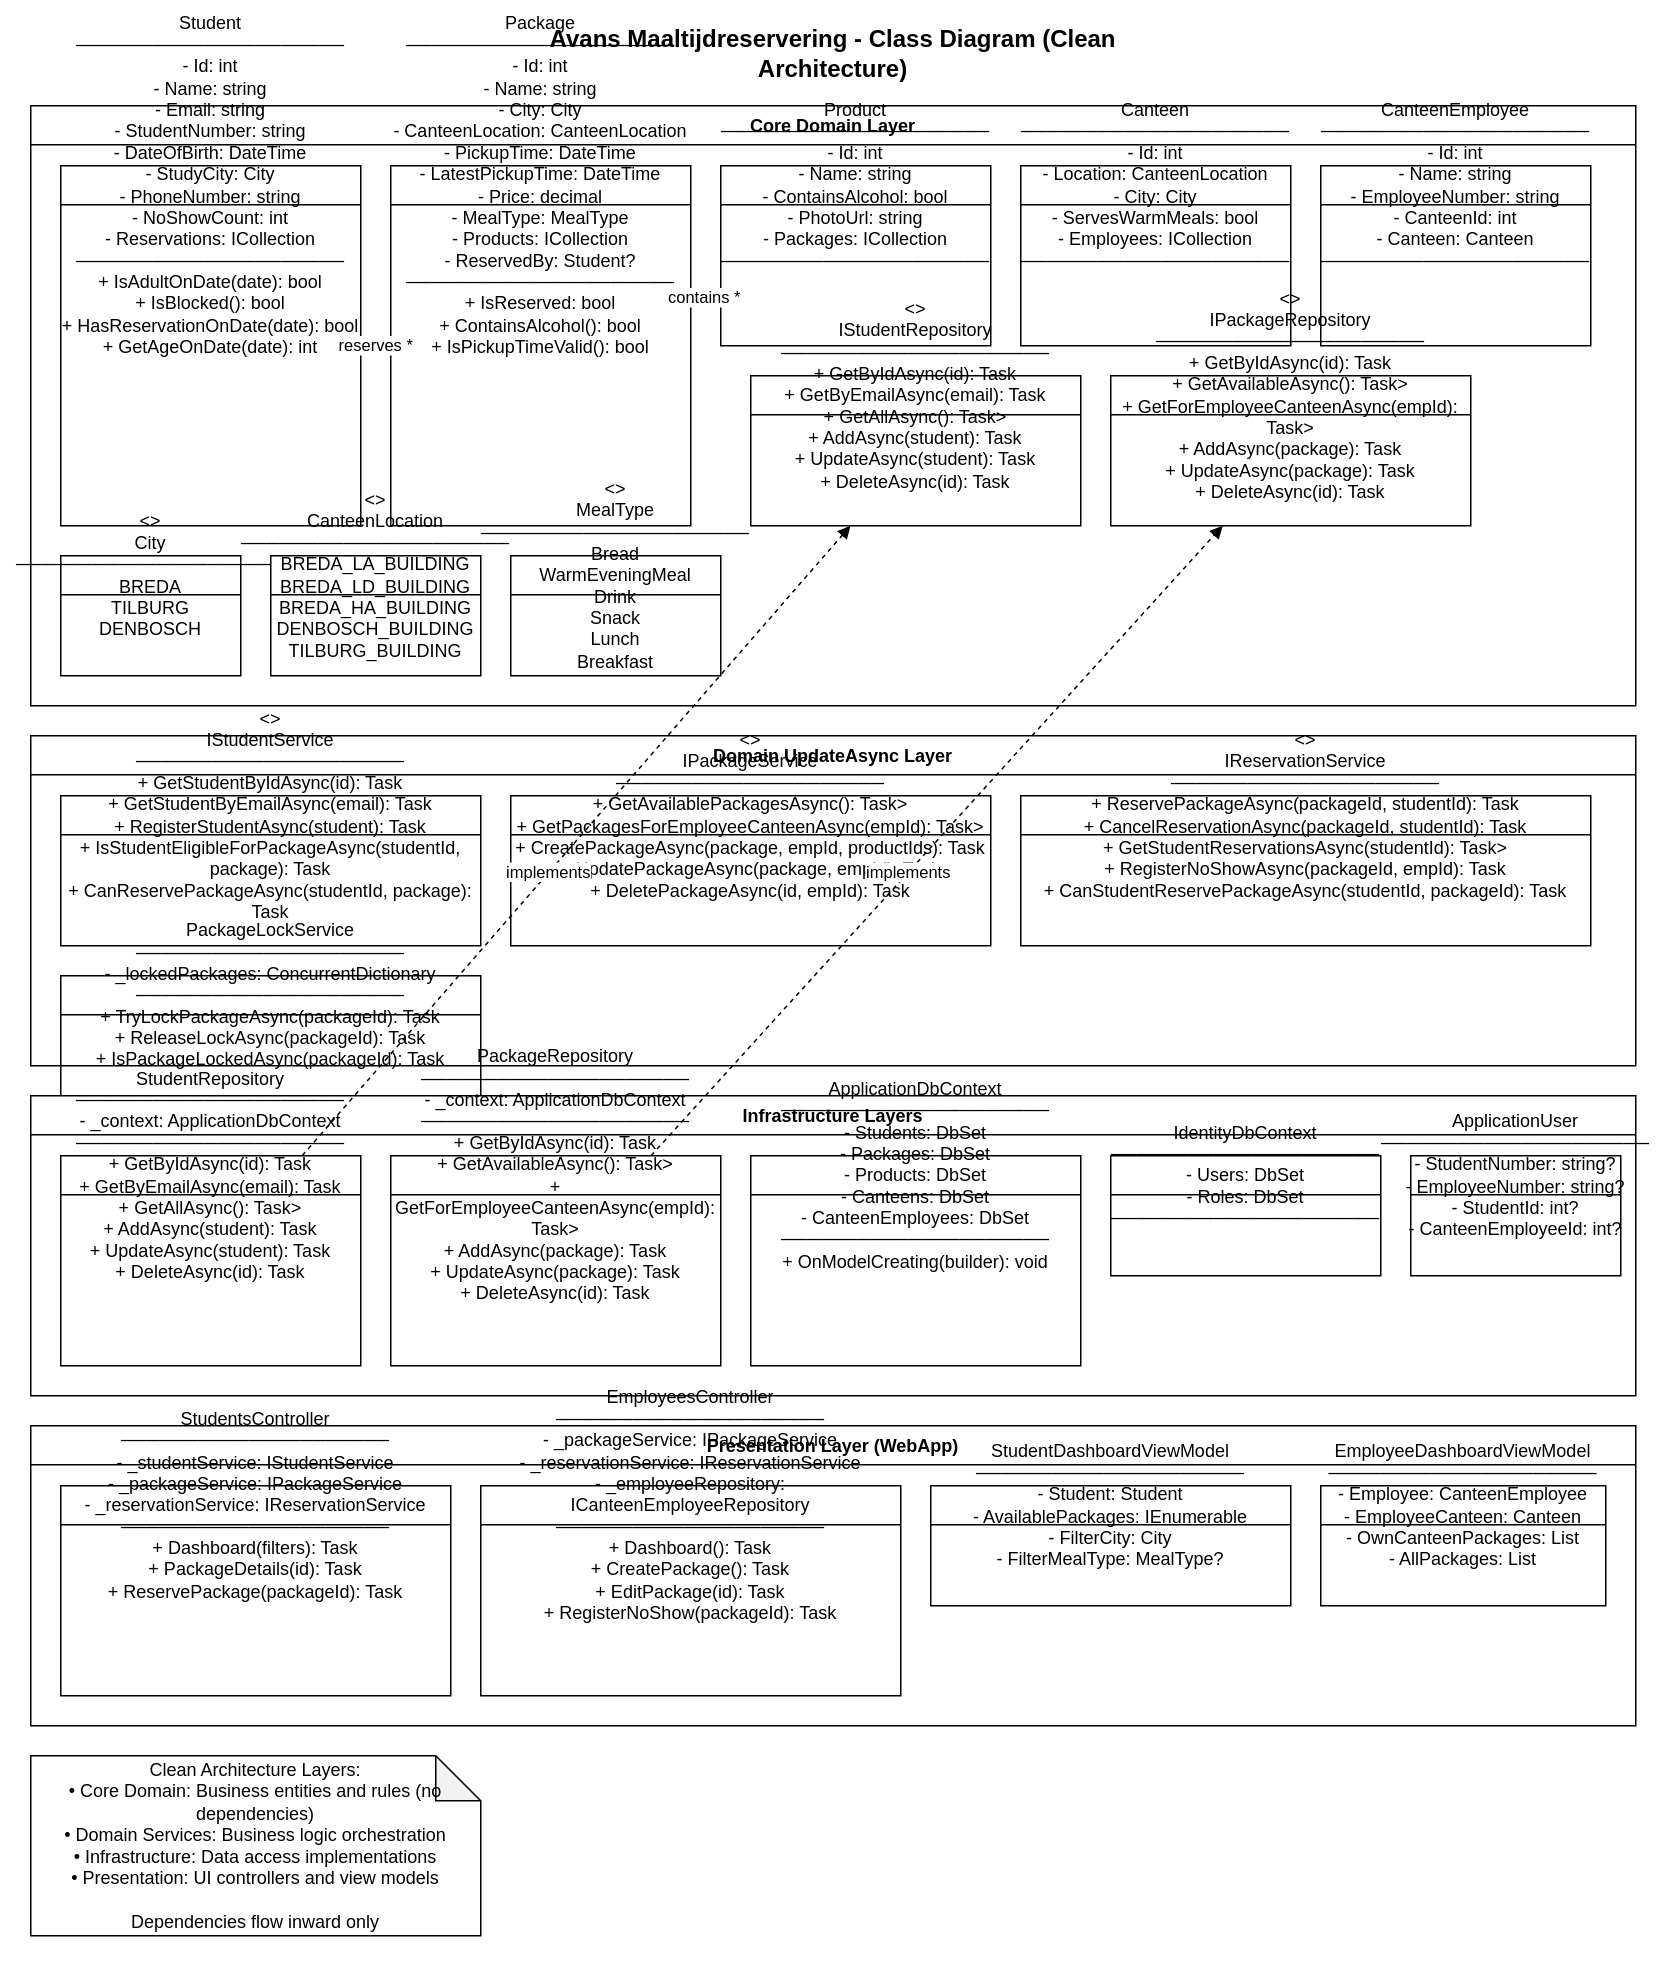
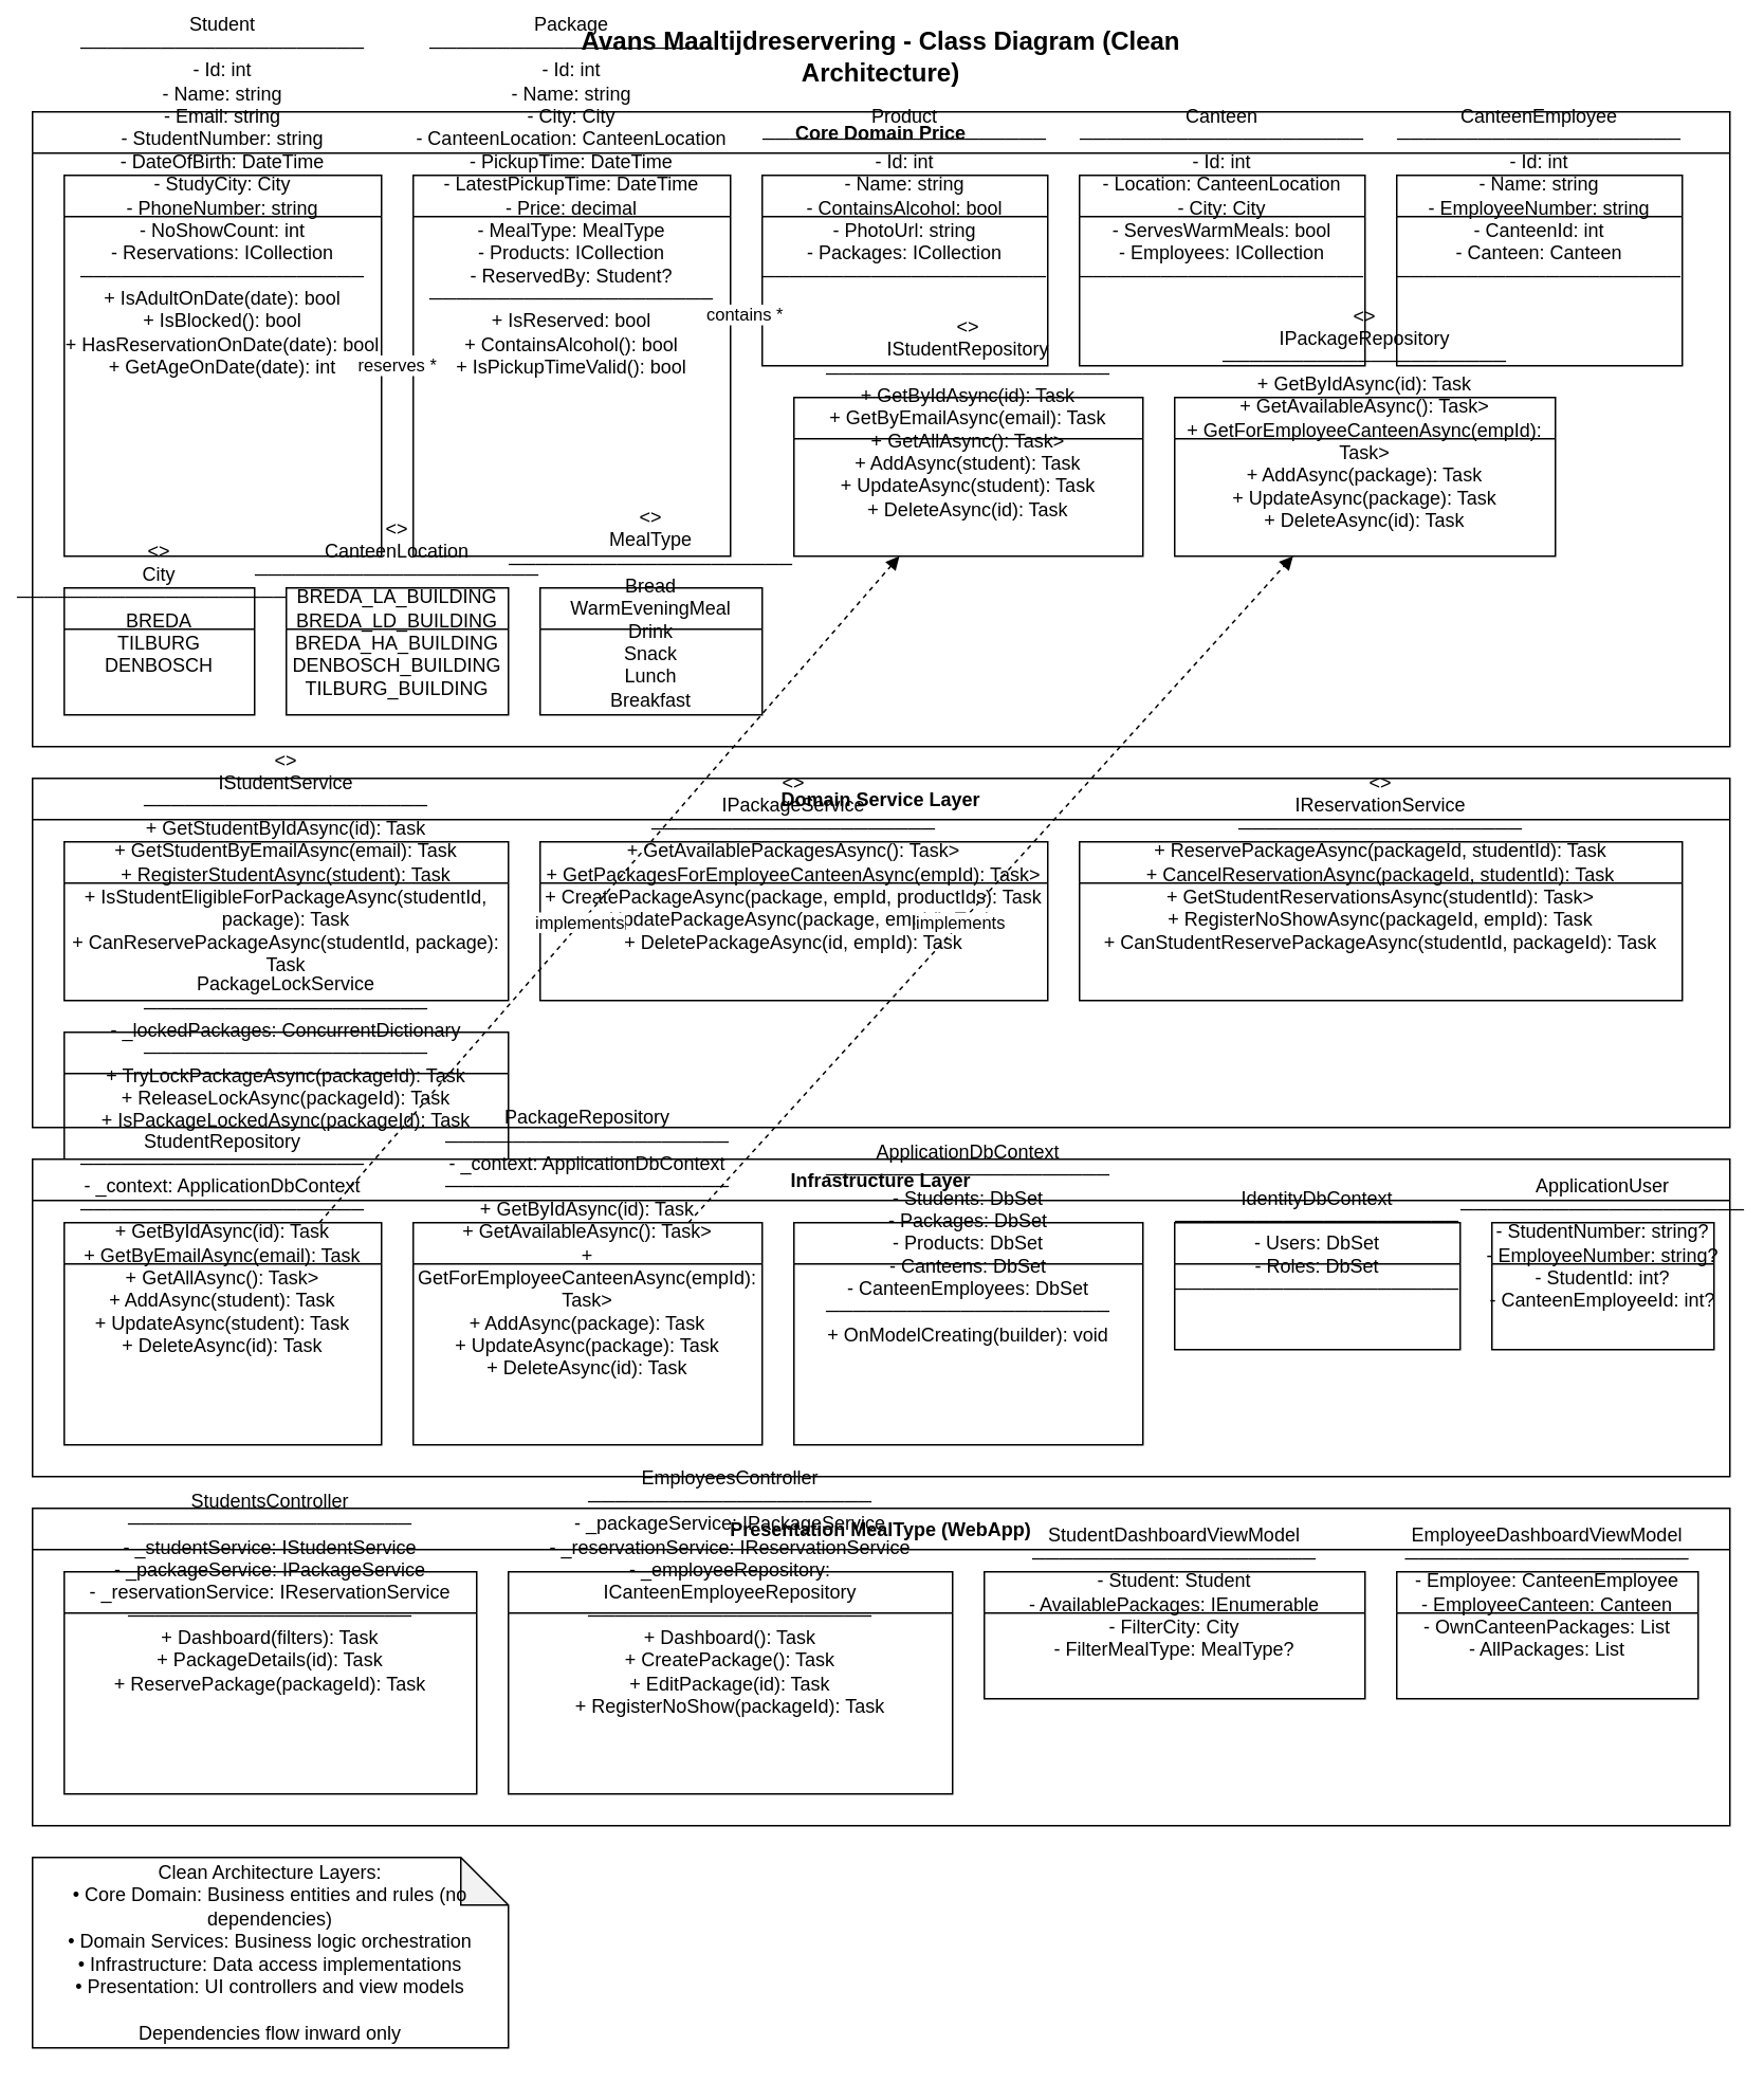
- <mxCell id="3" value="Core Domain Layer" style="swimlane;fontStyle=1;align=center;verticalAlign=top;childLayout=stackLayout;horizontal=1;startSize=26;horizontalStack=0;resizeParent=1;resizeParentMax=0;resizeLast=0;collapsible=1;marginBottom=0;whiteSpace=wrap;html=1;" vertex="1" parent="1"><mxGeometry x="20" y="70" width="1070" height="400" as="geometry" /></mxCell>
+ <mxCell id="3" value="Core Domain Price" style="swimlane;fontStyle=1;align=center;verticalAlign=top;childLayout=stackLayout;horizontal=1;startSize=26;horizontalStack=0;resizeParent=1;resizeParentMax=0;resizeLast=0;collapsible=1;marginBottom=0;whiteSpace=wrap;html=1;" vertex="1" parent="1"><mxGeometry x="20" y="70" width="1070" height="400" as="geometry" /></mxCell>
- <mxCell id="14" value="Domain UpdateAsync Layer" style="swimlane;fontStyle=1;align=center;verticalAlign=top;childLayout=stackLayout;horizontal=1;startSize=26;horizontalStack=0;resizeParent=1;resizeParentMax=0;resizeLast=0;collapsible=1;marginBottom=0;whiteSpace=wrap;html=1;" vertex="1" parent="1"><mxGeometry x="20" y="490" width="1070" height="220" as="geometry" /></mxCell>
+ <mxCell id="14" value="Domain Service Layer" style="swimlane;fontStyle=1;align=center;verticalAlign=top;childLayout=stackLayout;horizontal=1;startSize=26;horizontalStack=0;resizeParent=1;resizeParentMax=0;resizeLast=0;collapsible=1;marginBottom=0;whiteSpace=wrap;html=1;" vertex="1" parent="1"><mxGeometry x="20" y="490" width="1070" height="220" as="geometry" /></mxCell>
- <mxCell id="19" value="Infrastructure Layers" style="swimlane;fontStyle=1;align=center;verticalAlign=top;childLayout=stackLayout;horizontal=1;startSize=26;horizontalStack=0;resizeParent=1;resizeParentMax=0;resizeLast=0;collapsible=1;marginBottom=0;whiteSpace=wrap;html=1;" vertex="1" parent="1"><mxGeometry x="20" y="730" width="1070" height="200" as="geometry" /></mxCell>
+ <mxCell id="19" value="Infrastructure Layer" style="swimlane;fontStyle=1;align=center;verticalAlign=top;childLayout=stackLayout;horizontal=1;startSize=26;horizontalStack=0;resizeParent=1;resizeParentMax=0;resizeLast=0;collapsible=1;marginBottom=0;whiteSpace=wrap;html=1;" vertex="1" parent="1"><mxGeometry x="20" y="730" width="1070" height="200" as="geometry" /></mxCell>
- <mxCell id="25" value="Presentation Layer (WebApp)" style="swimlane;fontStyle=1;align=center;verticalAlign=top;childLayout=stackLayout;horizontal=1;startSize=26;horizontalStack=0;resizeParent=1;resizeParentMax=0;resizeLast=0;collapsible=1;marginBottom=0;whiteSpace=wrap;html=1;" vertex="1" parent="1"><mxGeometry x="20" y="950" width="1070" height="200" as="geometry" /></mxCell>
+ <mxCell id="25" value="Presentation MealType (WebApp)" style="swimlane;fontStyle=1;align=center;verticalAlign=top;childLayout=stackLayout;horizontal=1;startSize=26;horizontalStack=0;resizeParent=1;resizeParentMax=0;resizeLast=0;collapsible=1;marginBottom=0;whiteSpace=wrap;html=1;" vertex="1" parent="1"><mxGeometry x="20" y="950" width="1070" height="200" as="geometry" /></mxCell>
